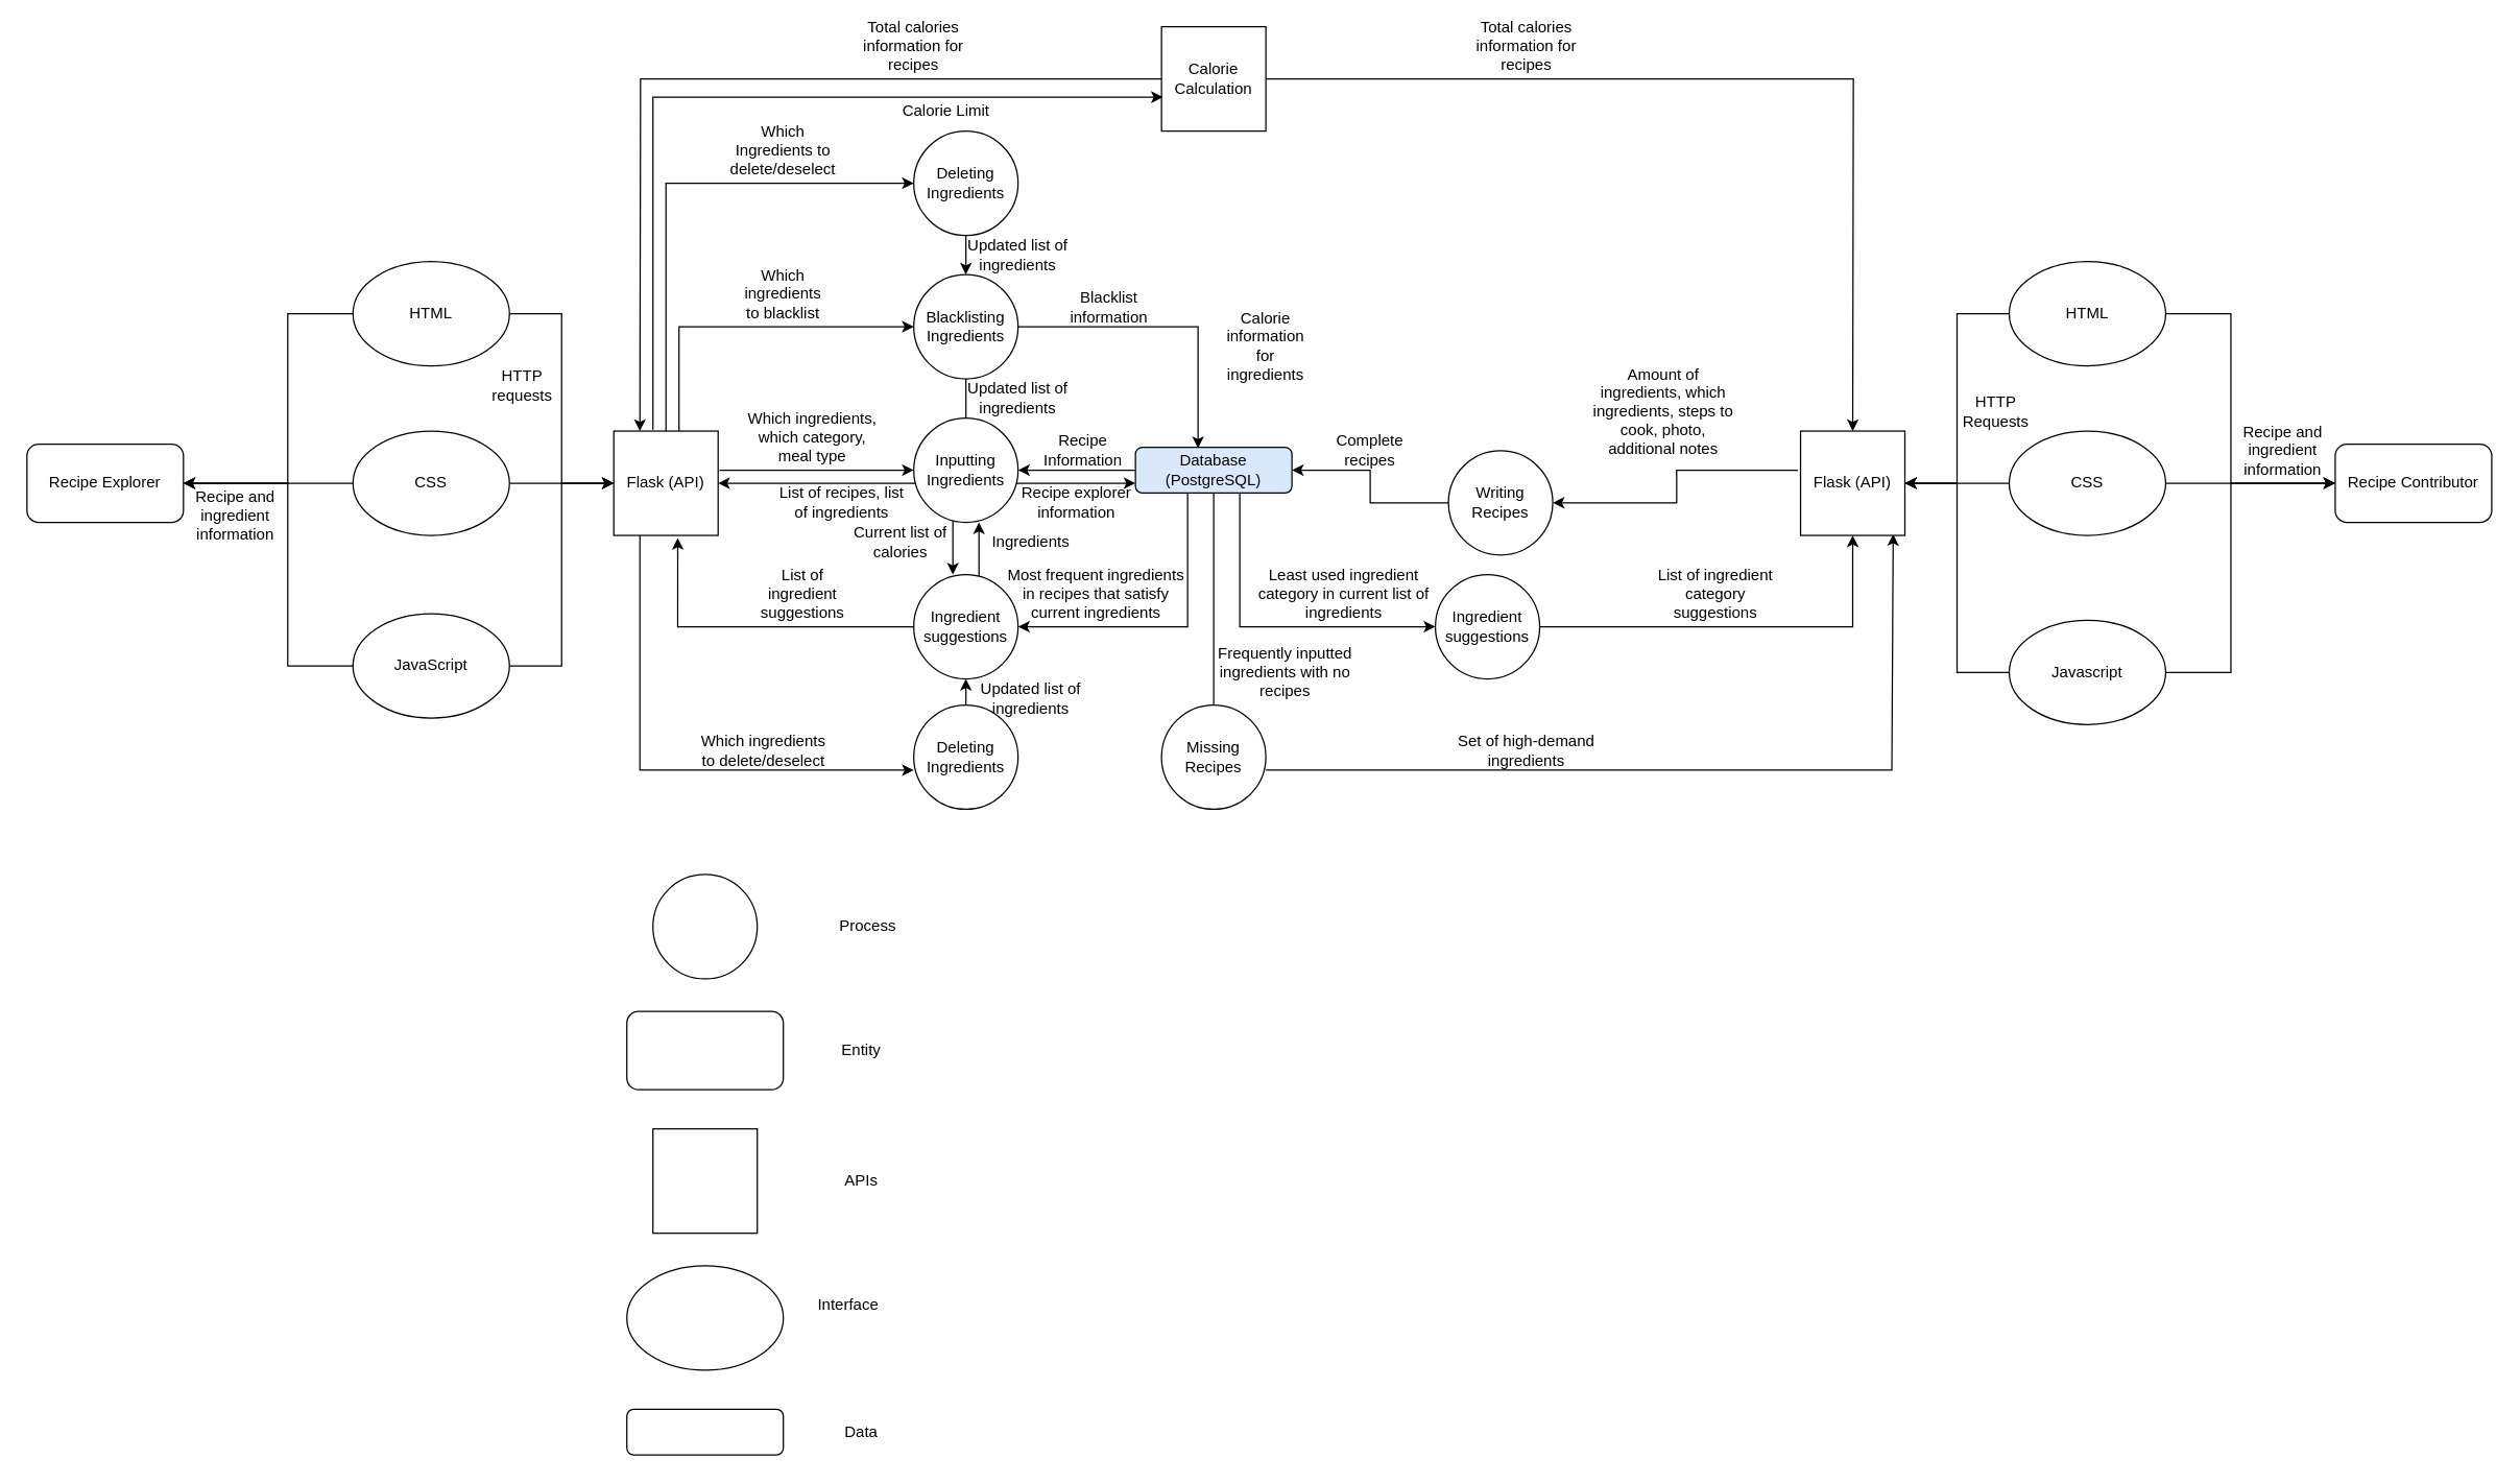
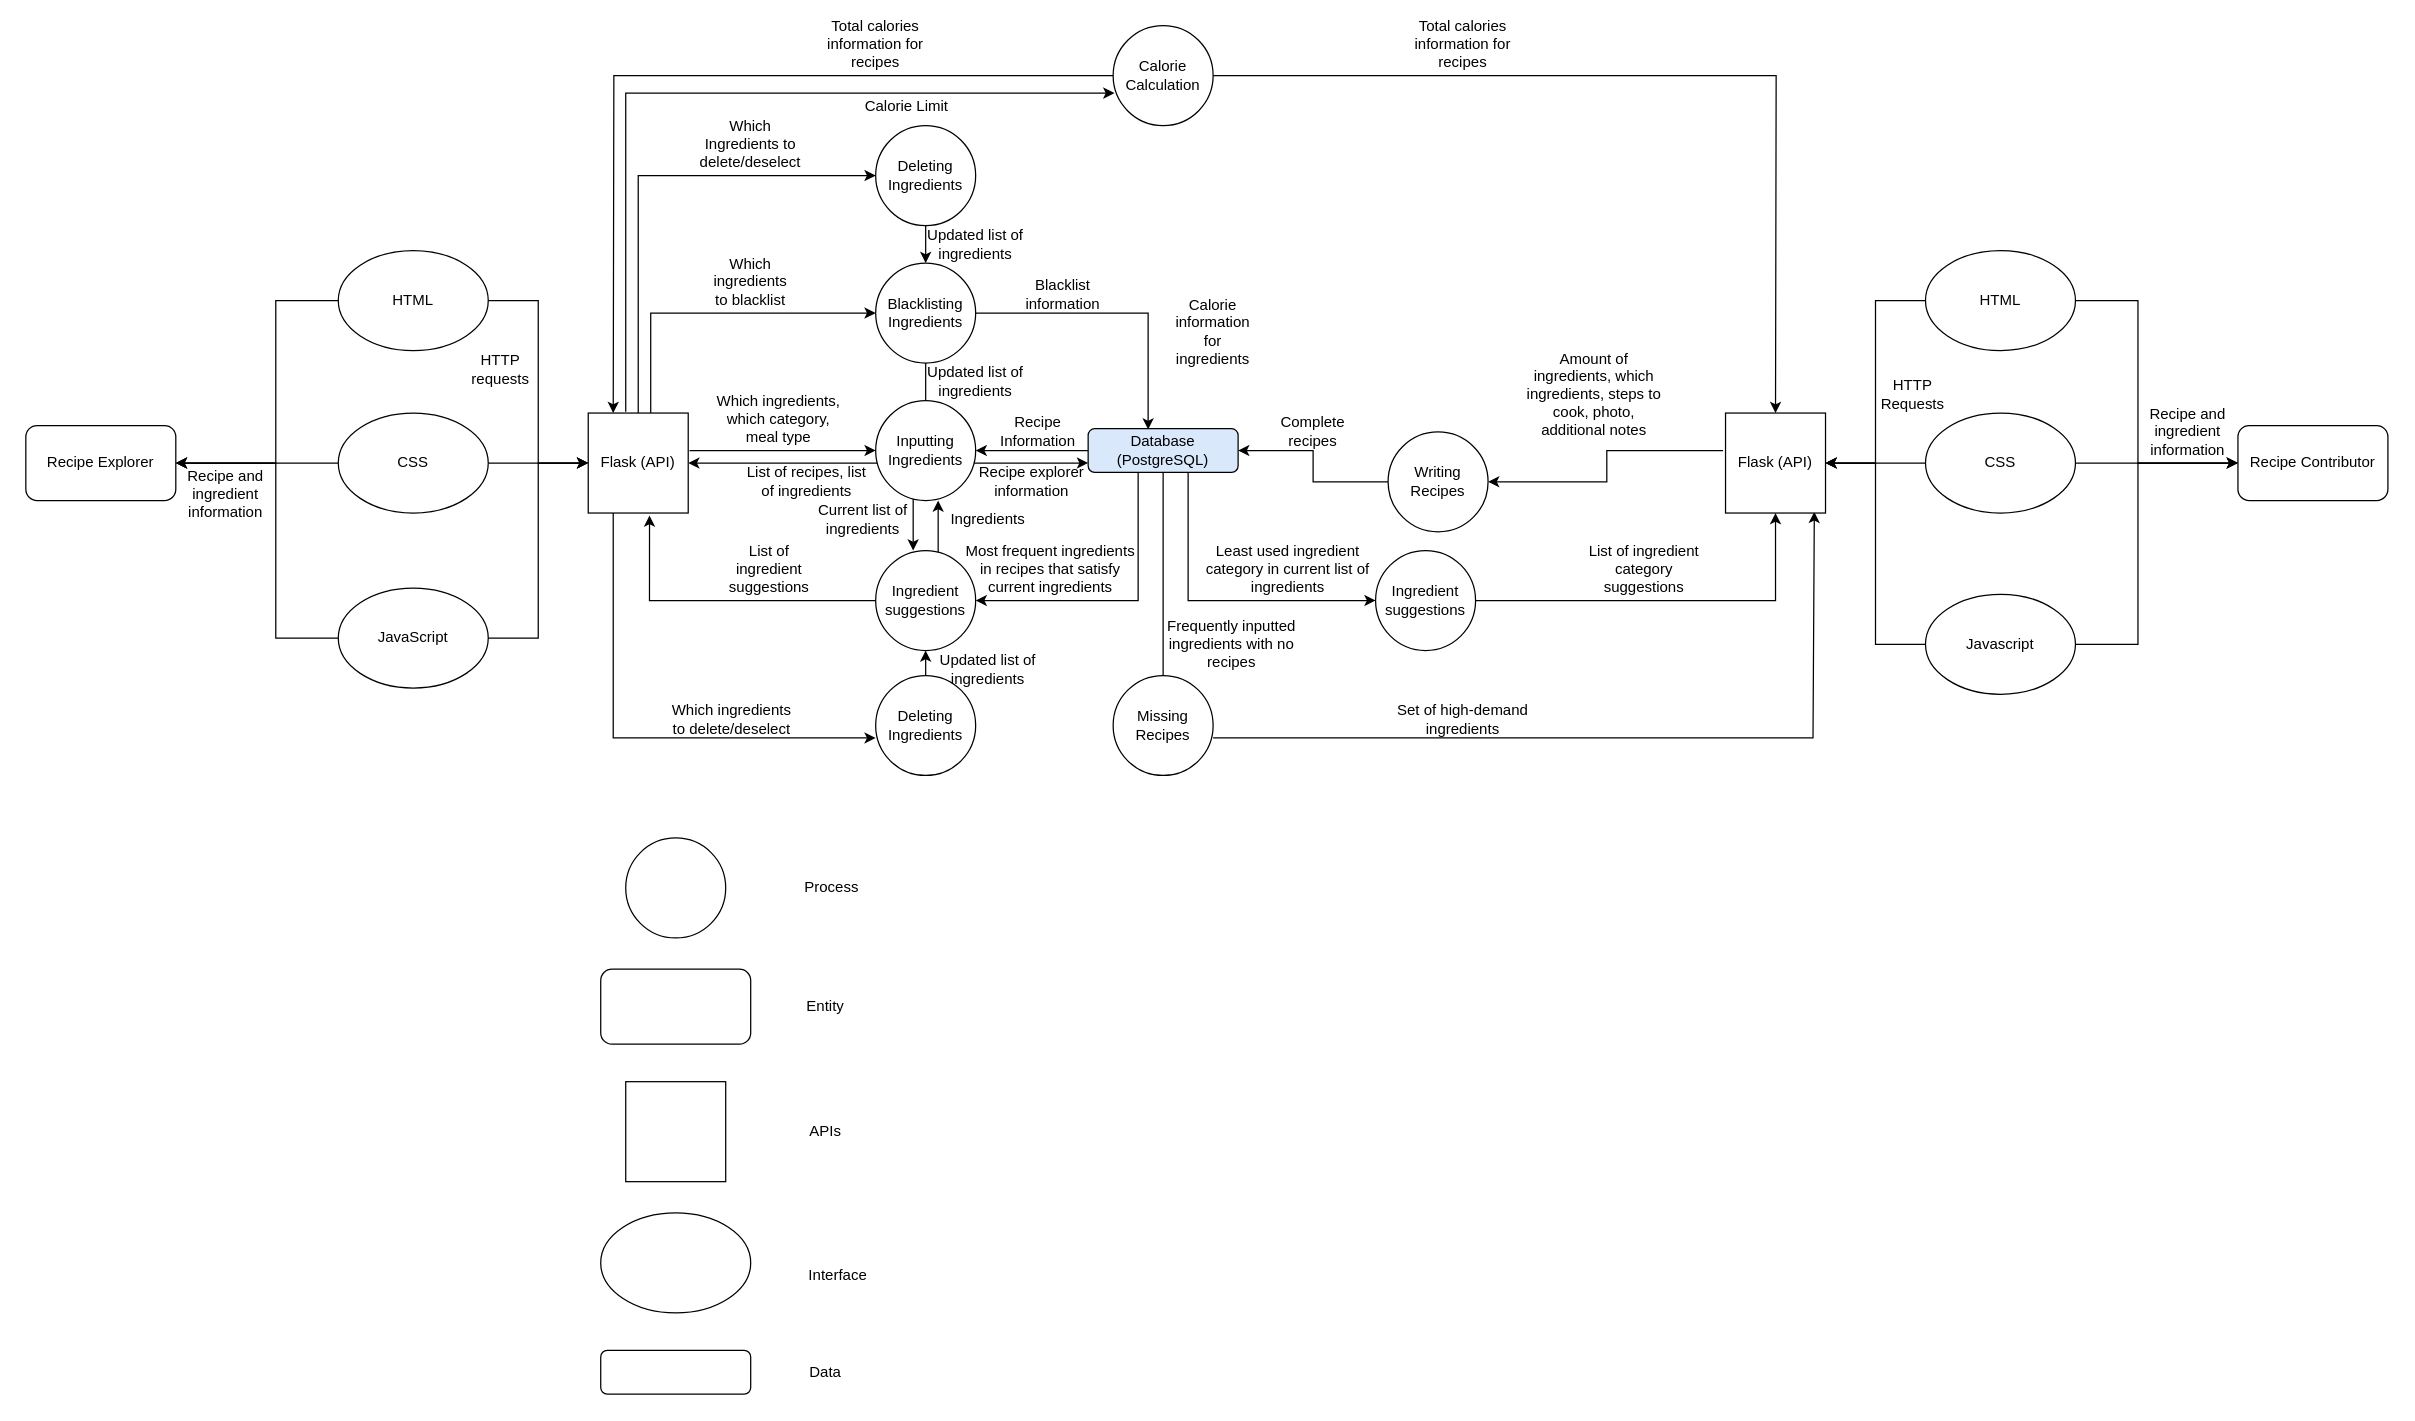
- <mxCell id="29" value="Calorie Calculation" style="whiteSpace=wrap;html=1;aspect=fixed;rounded=0;" parent="1" vertex="1"><mxGeometry x="890" y="20" width="80" height="80" as="geometry" /></mxCell>
+ <mxCell id="29" value="Calorie Calculation" style="ellipse;whiteSpace=wrap;html=1;aspect=fixed;" parent="1" vertex="1"><mxGeometry x="890" y="20" width="80" height="80" as="geometry" /></mxCell>
- <mxCell id="47" value="Current list of calories" style="text;html=1;strokeColor=none;fillColor=none;align=center;verticalAlign=middle;whiteSpace=wrap;rounded=0;" parent="1" vertex="1"><mxGeometry x="650" y="400" width="80" height="30" as="geometry" /></mxCell>
+ <mxCell id="47" value="Current list of ingredients" style="text;html=1;strokeColor=none;fillColor=none;align=center;verticalAlign=middle;whiteSpace=wrap;rounded=0;" parent="1" vertex="1"><mxGeometry x="650" y="400" width="80" height="30" as="geometry" /></mxCell>
- <mxCell id="76" value="Interface" style="text;html=1;strokeColor=none;fillColor=none;align=center;verticalAlign=middle;whiteSpace=wrap;rounded=0;" parent="1" vertex="1"><mxGeometry x="620" y="985" width="60" height="30" as="geometry" /></mxCell>
+ <mxCell id="76" value="Interface" style="text;html=1;strokeColor=none;fillColor=none;align=center;verticalAlign=middle;whiteSpace=wrap;rounded=0;" parent="1" vertex="1"><mxGeometry x="640" y="1005" width="60" height="30" as="geometry" /></mxCell>
